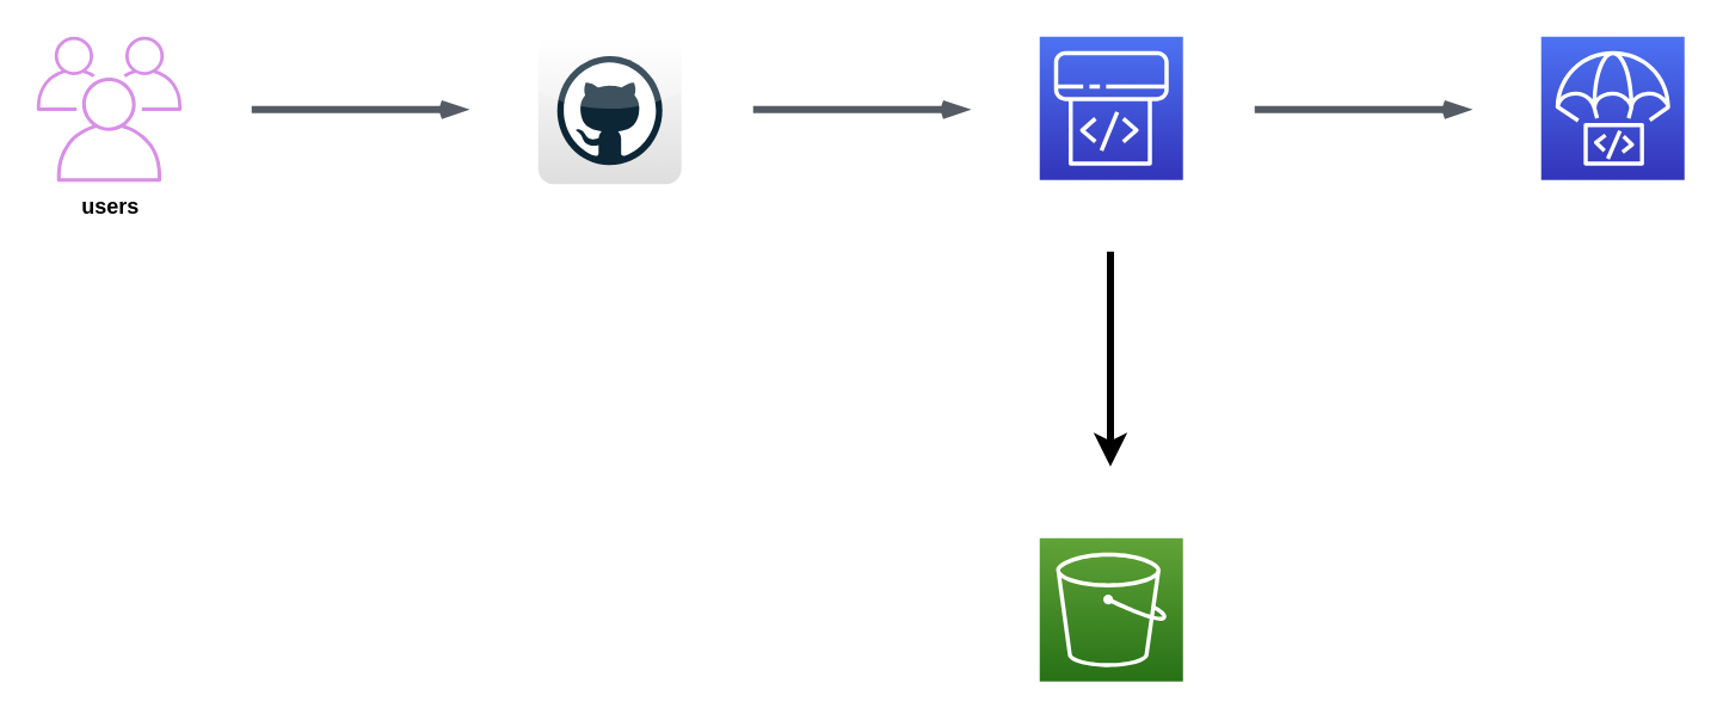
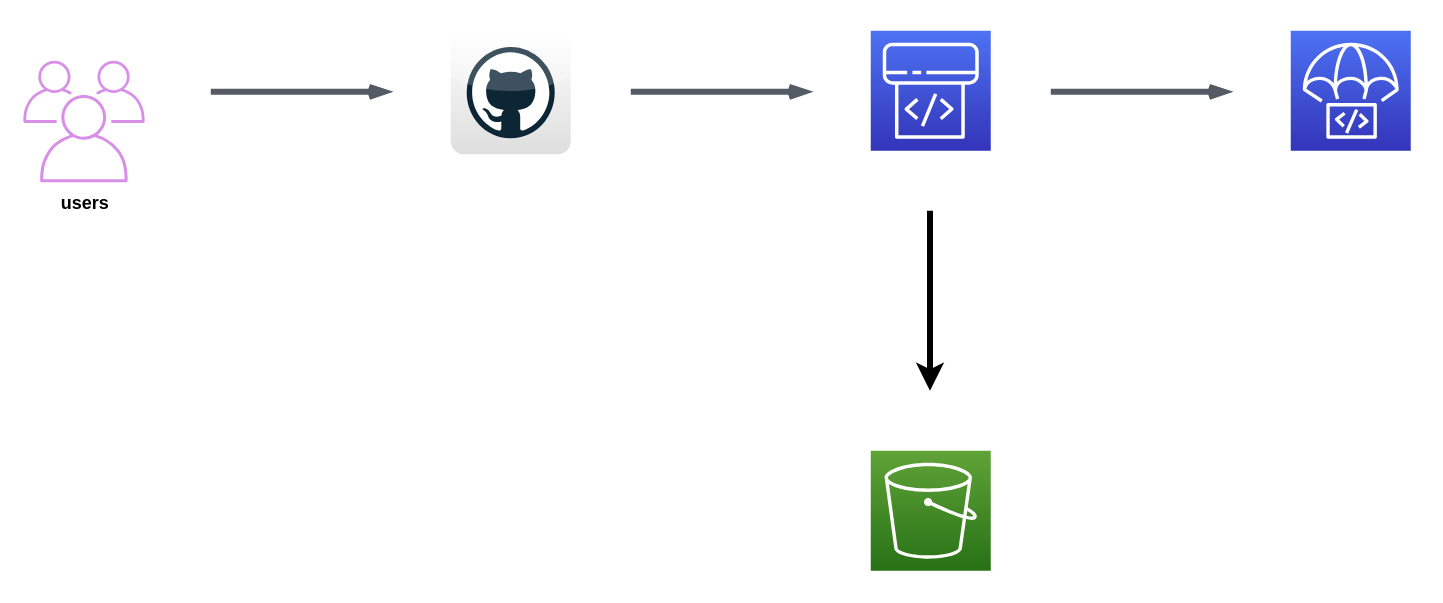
- <mxCell id="4" value="users" style="outlineConnect=0;strokeColor=#9673a6;dashed=0;verticalLabelPosition=bottom;verticalAlign=top;align=center;html=1;fontSize=12;fontStyle=1;aspect=fixed;shape=mxgraph.aws4.illustration_users;pointerEvents=1;strokeWidth=7;shadow=0;sketch=0;fillColor=#D88FE7;horizontal=1;" vertex="1" parent="1"><mxGeometry x="20" y="20" width="81" height="81" as="geometry" /></mxCell>
+ <mxCell id="4" value="users" style="outlineConnect=0;strokeColor=#9673a6;dashed=0;verticalLabelPosition=bottom;verticalAlign=top;align=center;html=1;fontSize=12;fontStyle=1;aspect=fixed;shape=mxgraph.aws4.illustration_users;pointerEvents=1;strokeWidth=7;shadow=0;sketch=0;fillColor=#D88FE7;horizontal=1;" vertex="1" parent="1"><mxGeometry x="15" y="40" width="81" height="81" as="geometry" /></mxCell>
